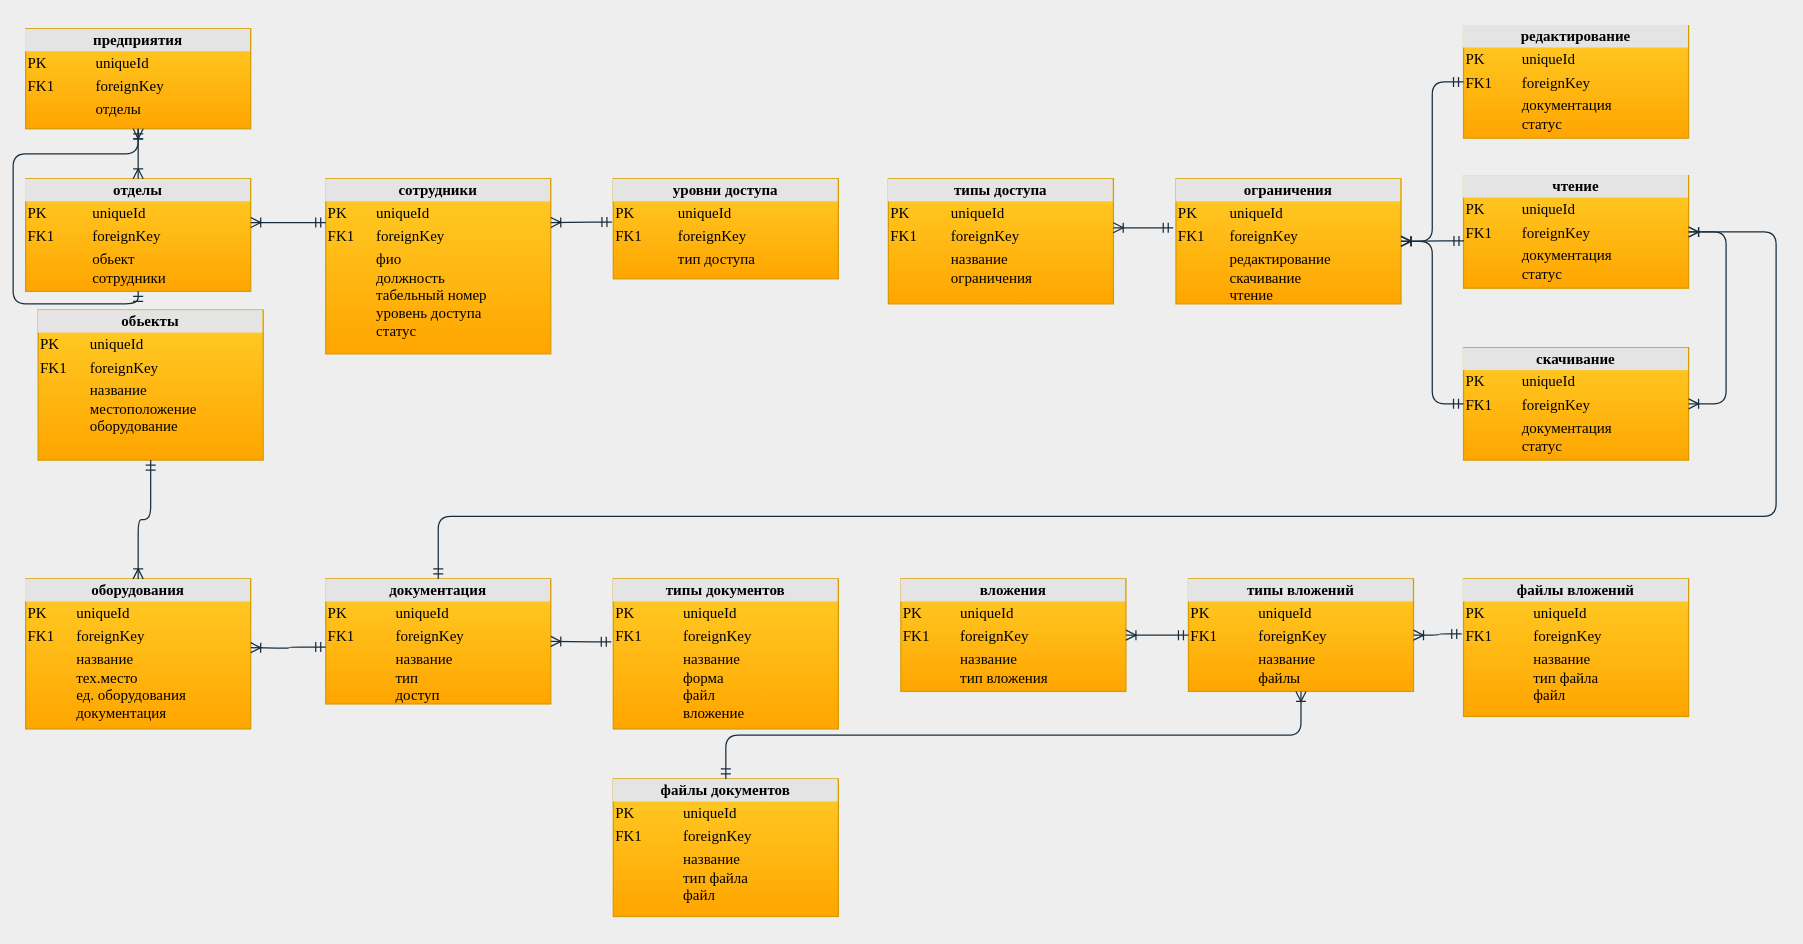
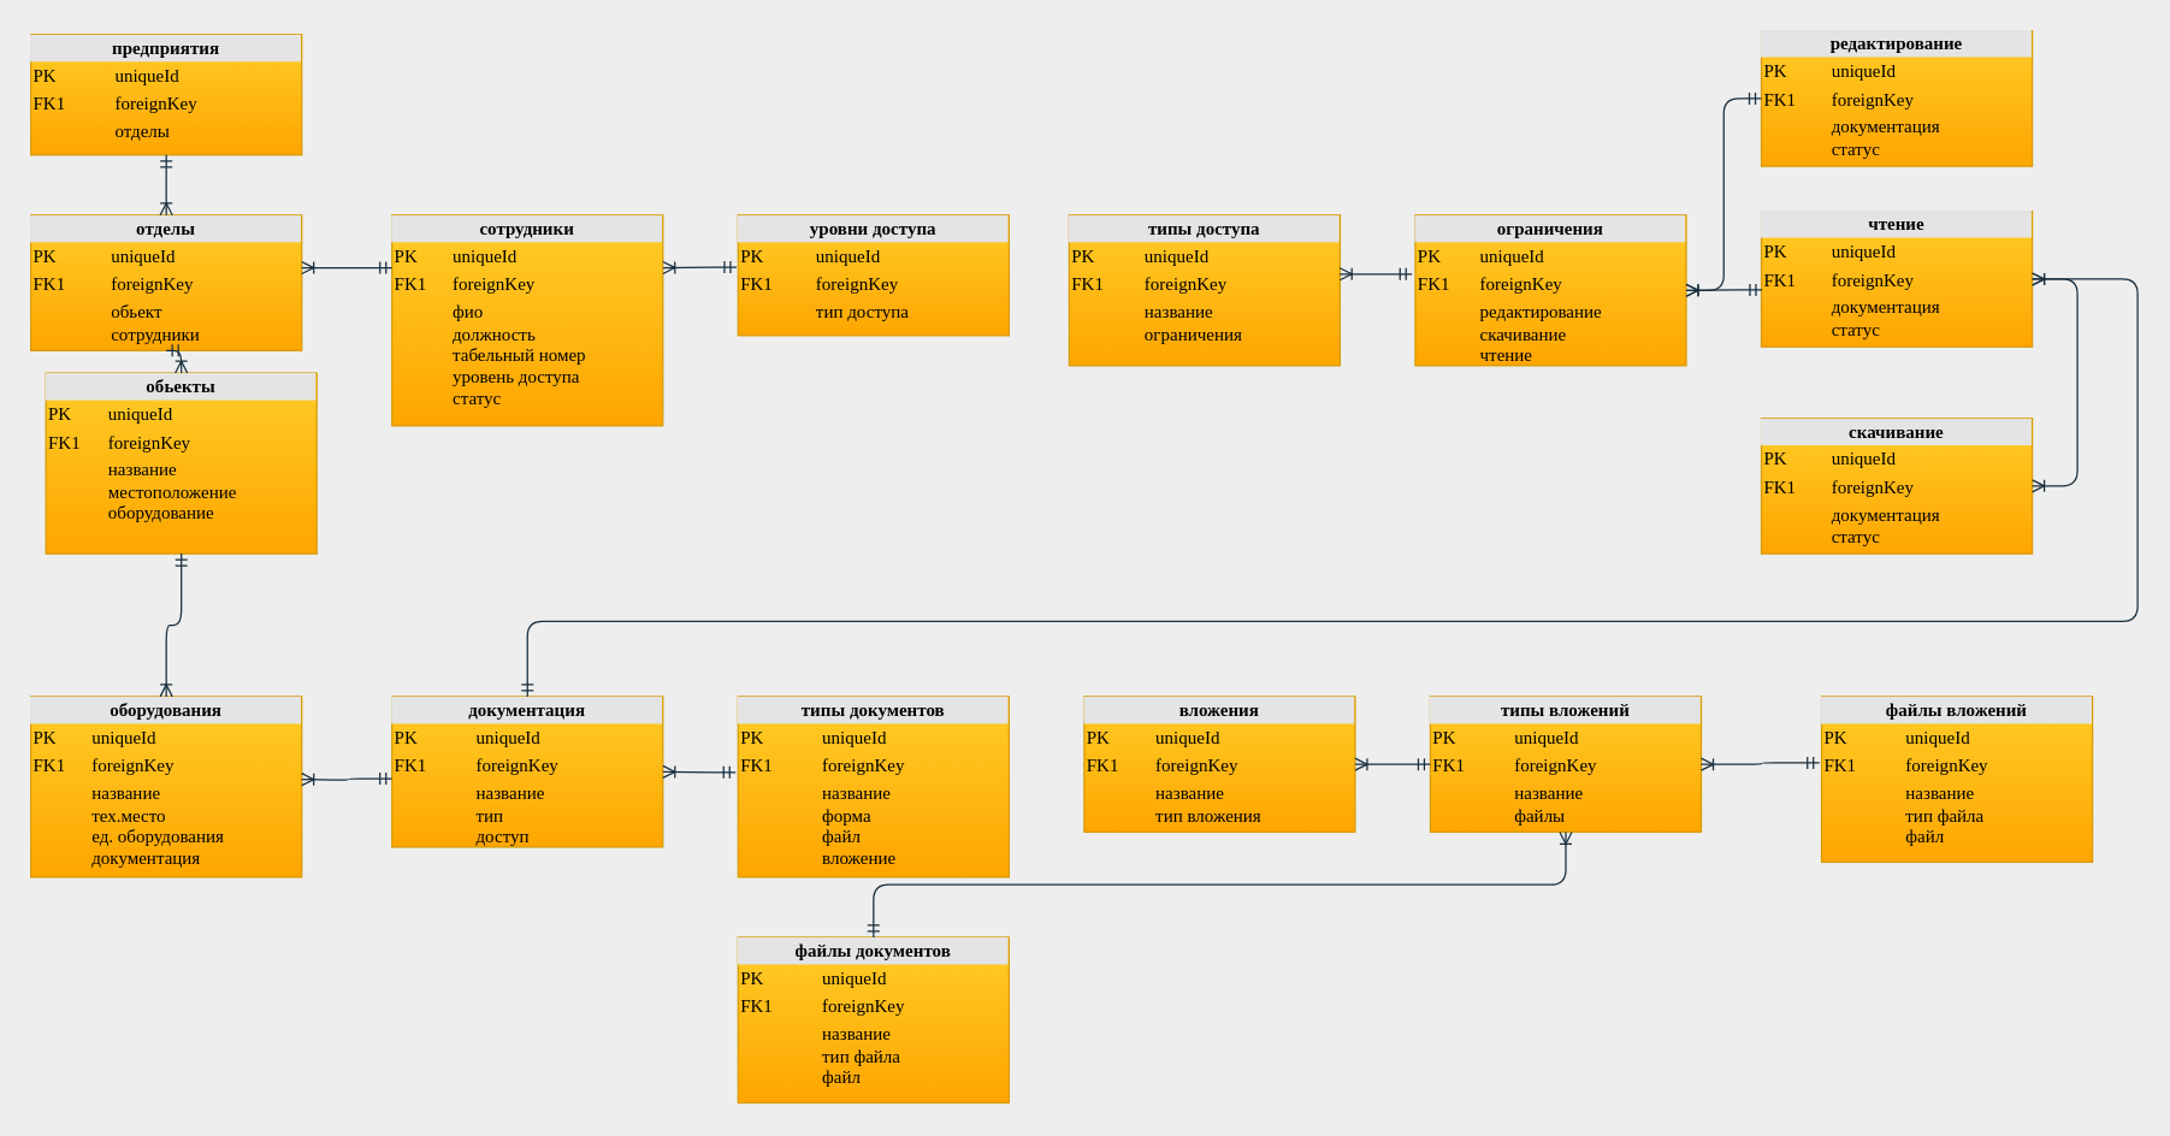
- <mxCell id="10" value="" style="edgeStyle=orthogonalEdgeStyle;html=1;endArrow=ERoneToMany;startArrow=ERmandOne;labelBackgroundColor=none;fontFamily=Verdana;fontSize=12;align=left;strokeColor=#182E3E;fontColor=#1A1A1A;exitX=0.5;exitY=1;exitDx=0;exitDy=0;" parent="1" source="5" target="4" edge="1"><mxGeometry width="100" height="100" relative="1" as="geometry"><mxPoint x="110" y="232.5" as="sourcePoint" /><mxPoint x="120" y="152.5" as="targetPoint" /></mxGeometry></mxCell>
+ <mxCell id="10" value="" style="edgeStyle=orthogonalEdgeStyle;html=1;endArrow=ERoneToMany;startArrow=ERmandOne;labelBackgroundColor=none;fontFamily=Verdana;fontSize=12;align=left;strokeColor=#182E3E;fontColor=#1A1A1A;entryX=0.5;entryY=0;entryDx=0;entryDy=0;exitX=0.5;exitY=1;exitDx=0;exitDy=0;" parent="1" source="5" target="7" edge="1"><mxGeometry width="100" height="100" relative="1" as="geometry"><mxPoint x="110" y="232.5" as="sourcePoint" /><mxPoint x="120" y="152.5" as="targetPoint" /></mxGeometry></mxCell>
- <mxCell id="32" value="" style="edgeStyle=orthogonalEdgeStyle;html=1;endArrow=ERoneToMany;startArrow=ERmandOne;labelBackgroundColor=none;fontFamily=Verdana;fontSize=12;align=left;exitX=0;exitY=0.5;entryX=1;entryY=0.5;strokeColor=#182E3E;fontColor=#1A1A1A;entryDx=0;entryDy=0;exitDx=0;exitDy=0;" parent="1" source="29" target="16" edge="1"><mxGeometry width="100" height="100" relative="1" as="geometry"><mxPoint x="1180.36" y="202.2" as="sourcePoint" /><mxPoint x="1130" y="202.5" as="targetPoint" /><Array as="points" /></mxGeometry></mxCell>
- <mxCell id="22" value="&lt;div style=&quot;text-align: center; box-sizing: border-box; width: 100%; background: rgb(228, 228, 228); padding: 2px;&quot;&gt;&lt;b&gt;файлы вложений&lt;/b&gt;&lt;/div&gt;&lt;table style=&quot;width:100%;font-size:1em;&quot; cellpadding=&quot;2&quot; cellspacing=&quot;0&quot;&gt;&lt;tbody&gt;&lt;tr&gt;&lt;td&gt;PK&lt;/td&gt;&lt;td&gt;uniqueId&lt;/td&gt;&lt;/tr&gt;&lt;tr&gt;&lt;td&gt;FK1&lt;/td&gt;&lt;td&gt;foreignKey&lt;/td&gt;&lt;/tr&gt;&lt;tr&gt;&lt;td&gt;&lt;/td&gt;&lt;td&gt;название&lt;br&gt;тип файла&lt;br&gt;файл&lt;br&gt;&lt;br&gt;&lt;br&gt;&lt;br&gt;&lt;br&gt;&lt;br&gt;&lt;/td&gt;&lt;/tr&gt;&lt;/tbody&gt;&lt;/table&gt;" style="verticalAlign=top;align=left;overflow=fill;html=1;rounded=0;shadow=0;comic=0;labelBackgroundColor=none;strokeWidth=1;fontFamily=Verdana;fontSize=12;fillColor=#ffcd28;strokeColor=#d79b00;gradientColor=#ffa500;" parent="1" vertex="1"><mxGeometry x="1170" y="462.5" width="180" height="110" as="geometry" /></mxCell>
+ <mxCell id="22" value="&lt;div style=&quot;text-align: center; box-sizing: border-box; width: 100%; background: rgb(228, 228, 228); padding: 2px;&quot;&gt;&lt;b&gt;файлы вложений&lt;/b&gt;&lt;/div&gt;&lt;table style=&quot;width:100%;font-size:1em;&quot; cellpadding=&quot;2&quot; cellspacing=&quot;0&quot;&gt;&lt;tbody&gt;&lt;tr&gt;&lt;td&gt;PK&lt;/td&gt;&lt;td&gt;uniqueId&lt;/td&gt;&lt;/tr&gt;&lt;tr&gt;&lt;td&gt;FK1&lt;/td&gt;&lt;td&gt;foreignKey&lt;/td&gt;&lt;/tr&gt;&lt;tr&gt;&lt;td&gt;&lt;/td&gt;&lt;td&gt;название&lt;br&gt;тип файла&lt;br&gt;файл&lt;br&gt;&lt;br&gt;&lt;br&gt;&lt;br&gt;&lt;br&gt;&lt;br&gt;&lt;/td&gt;&lt;/tr&gt;&lt;/tbody&gt;&lt;/table&gt;" style="verticalAlign=top;align=left;overflow=fill;html=1;rounded=0;shadow=0;comic=0;labelBackgroundColor=none;strokeWidth=1;fontFamily=Verdana;fontSize=12;fillColor=#ffcd28;strokeColor=#d79b00;gradientColor=#ffa500;" parent="1" vertex="1"><mxGeometry x="1210" y="462.5" width="180" height="110" as="geometry" /></mxCell>
